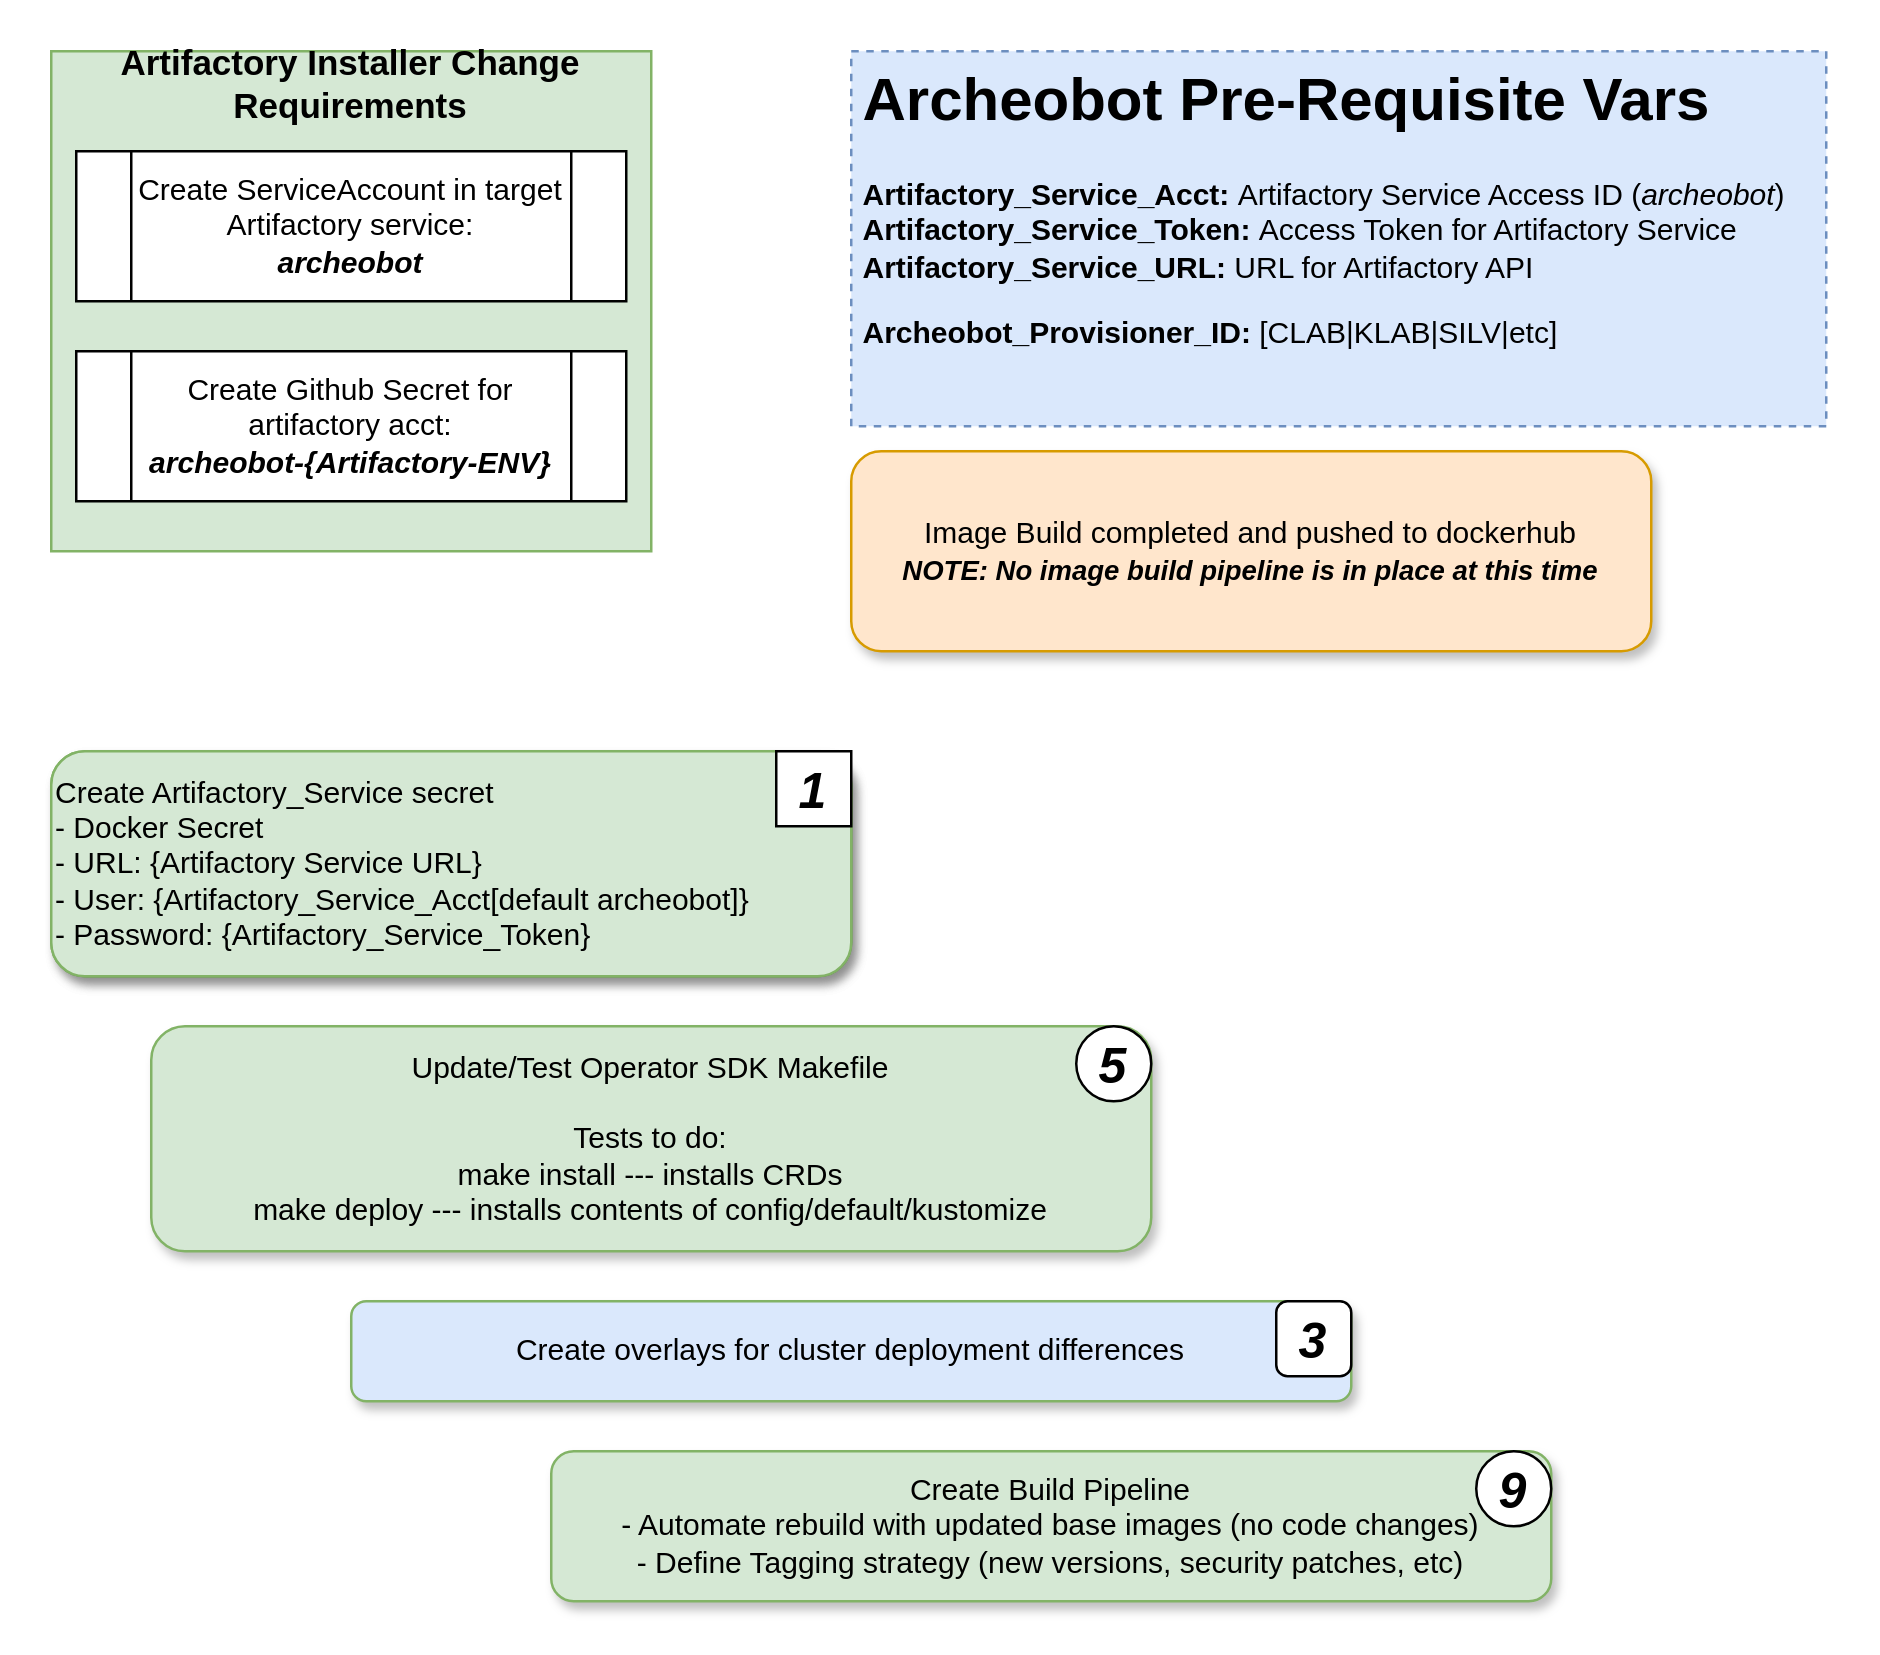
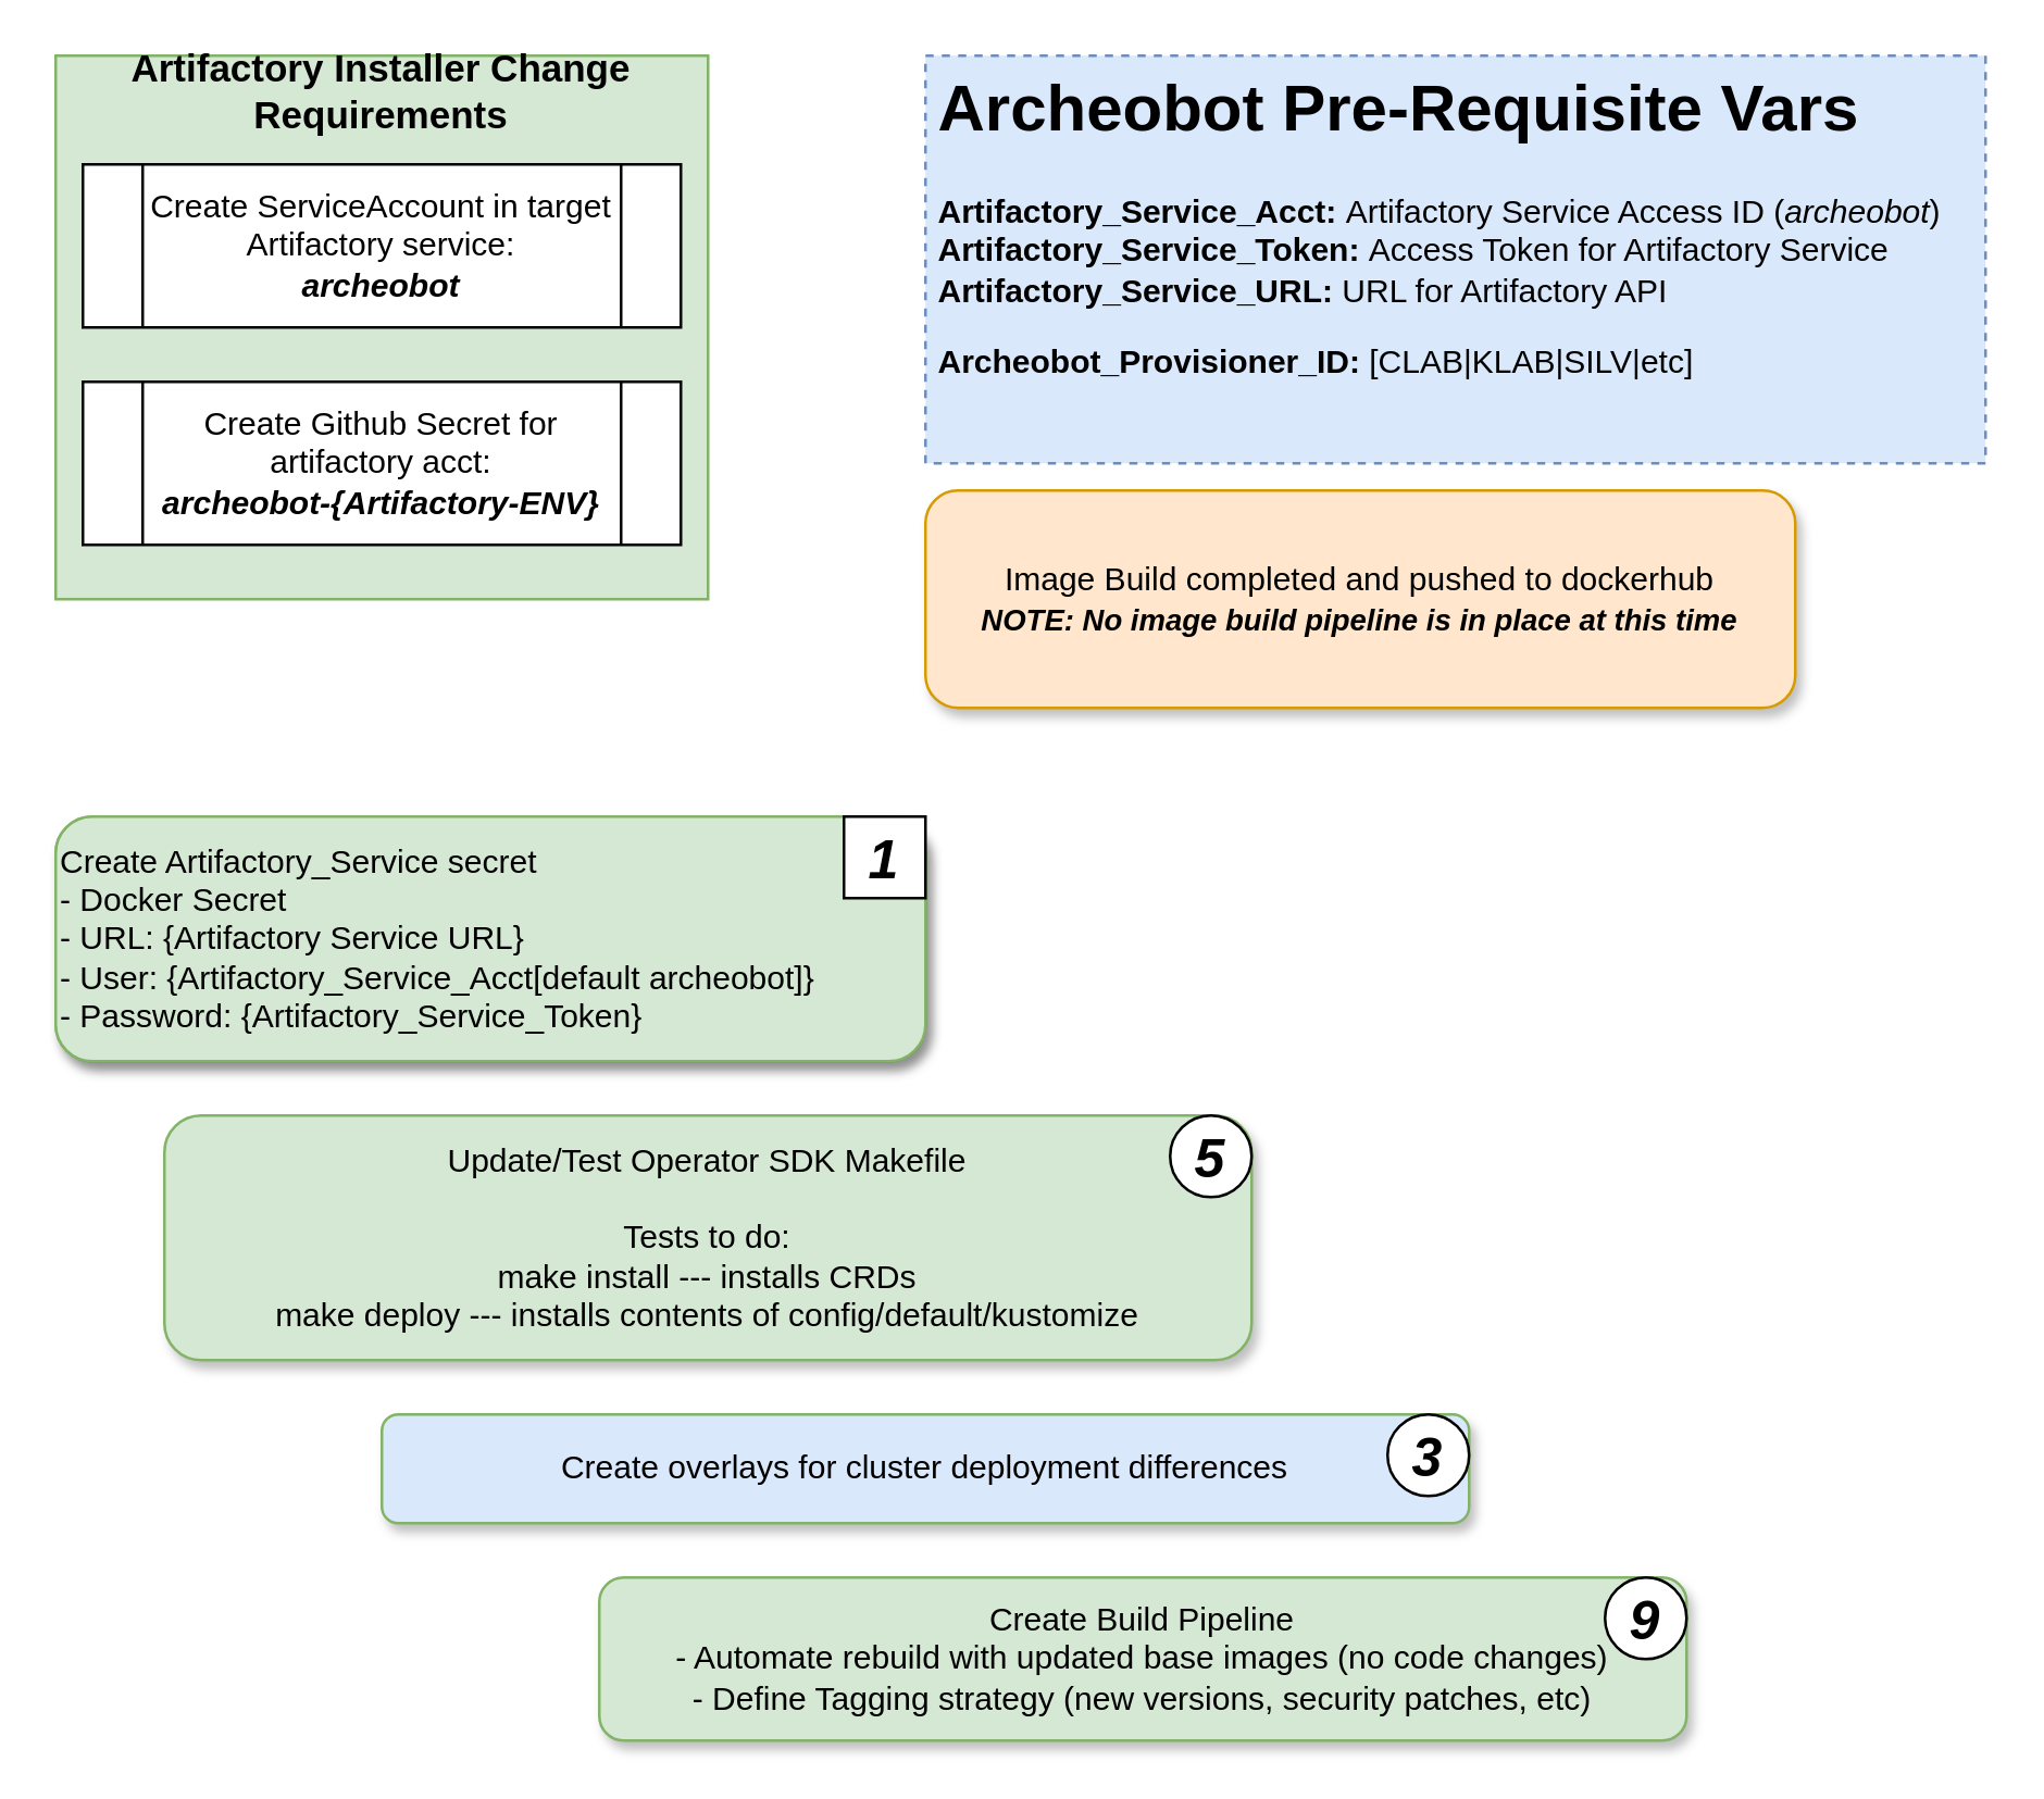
- <mxCell id="17" value="&lt;b&gt;&lt;i&gt;&lt;font style=&quot;font-size: 20px&quot;&gt;3&lt;/font&gt;&lt;/i&gt;&lt;/b&gt;" style="whiteSpace=wrap;html=1;aspect=fixed;strokeColor=#000000;rounded=1;" vertex="1" parent="15"><mxGeometry x="370" width="30" height="30" as="geometry" /></mxCell>
+ <mxCell id="17" value="&lt;b&gt;&lt;i&gt;&lt;font style=&quot;font-size: 20px&quot;&gt;3&lt;/font&gt;&lt;/i&gt;&lt;/b&gt;" style="ellipse;whiteSpace=wrap;html=1;aspect=fixed;strokeColor=#000000;" vertex="1" parent="15"><mxGeometry x="370" width="30" height="30" as="geometry" /></mxCell>
